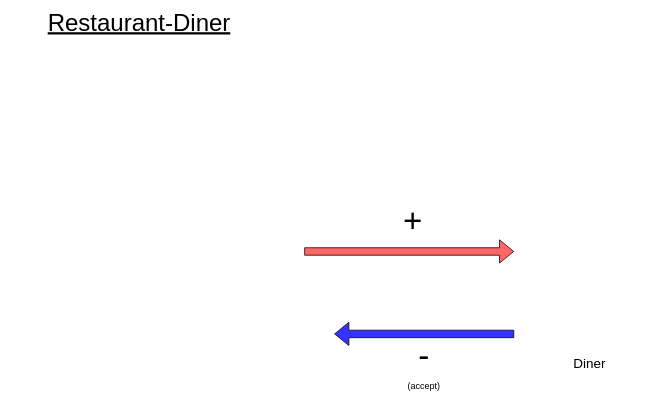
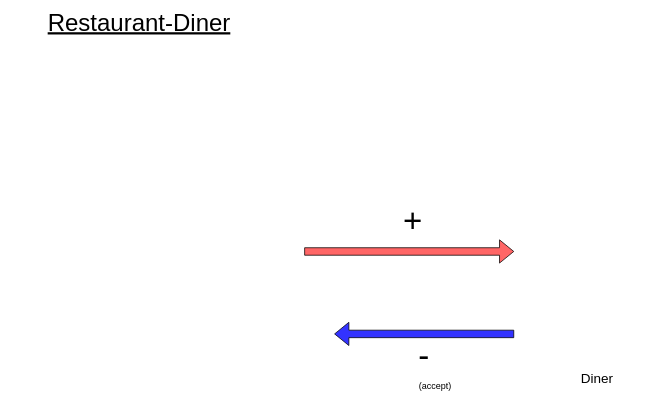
- <mxCell id="9" value="&lt;font style=&quot;font-size: 18px&quot;&gt;Diner&lt;/font&gt;" style="text;html=1;strokeColor=none;fillColor=none;align=center;verticalAlign=middle;whiteSpace=wrap;rounded=0;" vertex="1" parent="1"><mxGeometry x="766" y="475" width="40" height="20" as="geometry" /></mxCell>
+ <mxCell id="9" value="&lt;font style=&quot;font-size: 18px&quot;&gt;Diner&lt;/font&gt;" style="text;html=1;strokeColor=none;fillColor=none;align=center;verticalAlign=middle;whiteSpace=wrap;rounded=0;" vertex="1" parent="1"><mxGeometry x="776" y="495" width="40" height="20" as="geometry" /></mxCell>
- <mxCell id="7" value="(accept)" style="text;html=1;strokeColor=none;fillColor=none;align=center;verticalAlign=middle;whiteSpace=wrap;rounded=0;" vertex="1" parent="1"><mxGeometry x="545" y="505" width="40" height="20" as="geometry" /></mxCell>
+ <mxCell id="7" value="(accept)" style="text;html=1;strokeColor=none;fillColor=none;align=center;verticalAlign=middle;whiteSpace=wrap;rounded=0;" vertex="1" parent="1"><mxGeometry x="560" y="505" width="40" height="20" as="geometry" /></mxCell>
